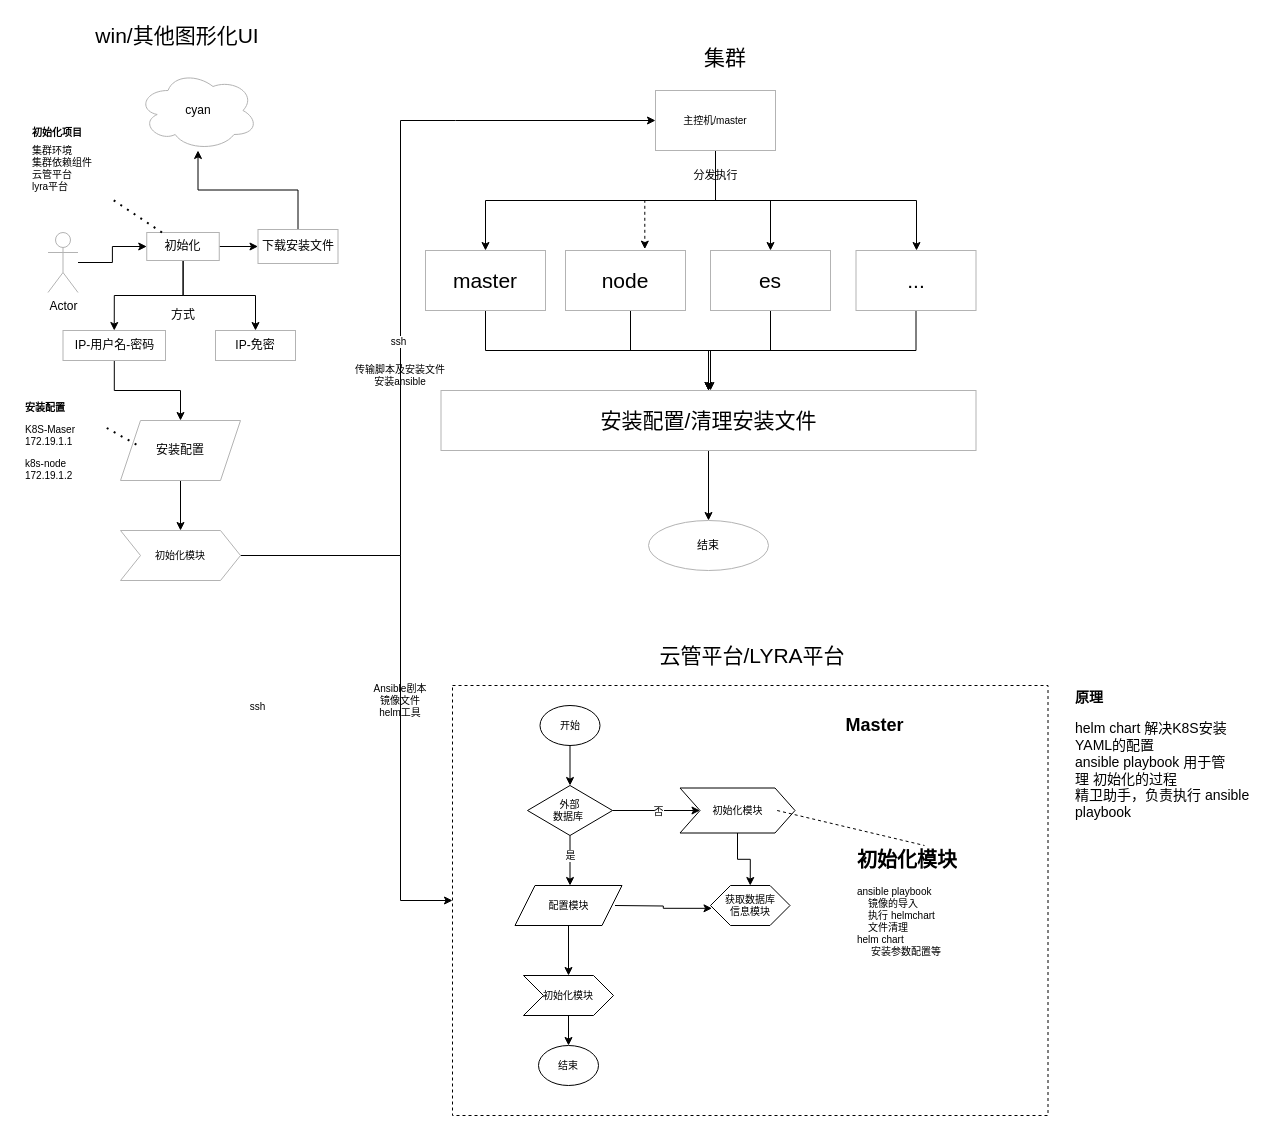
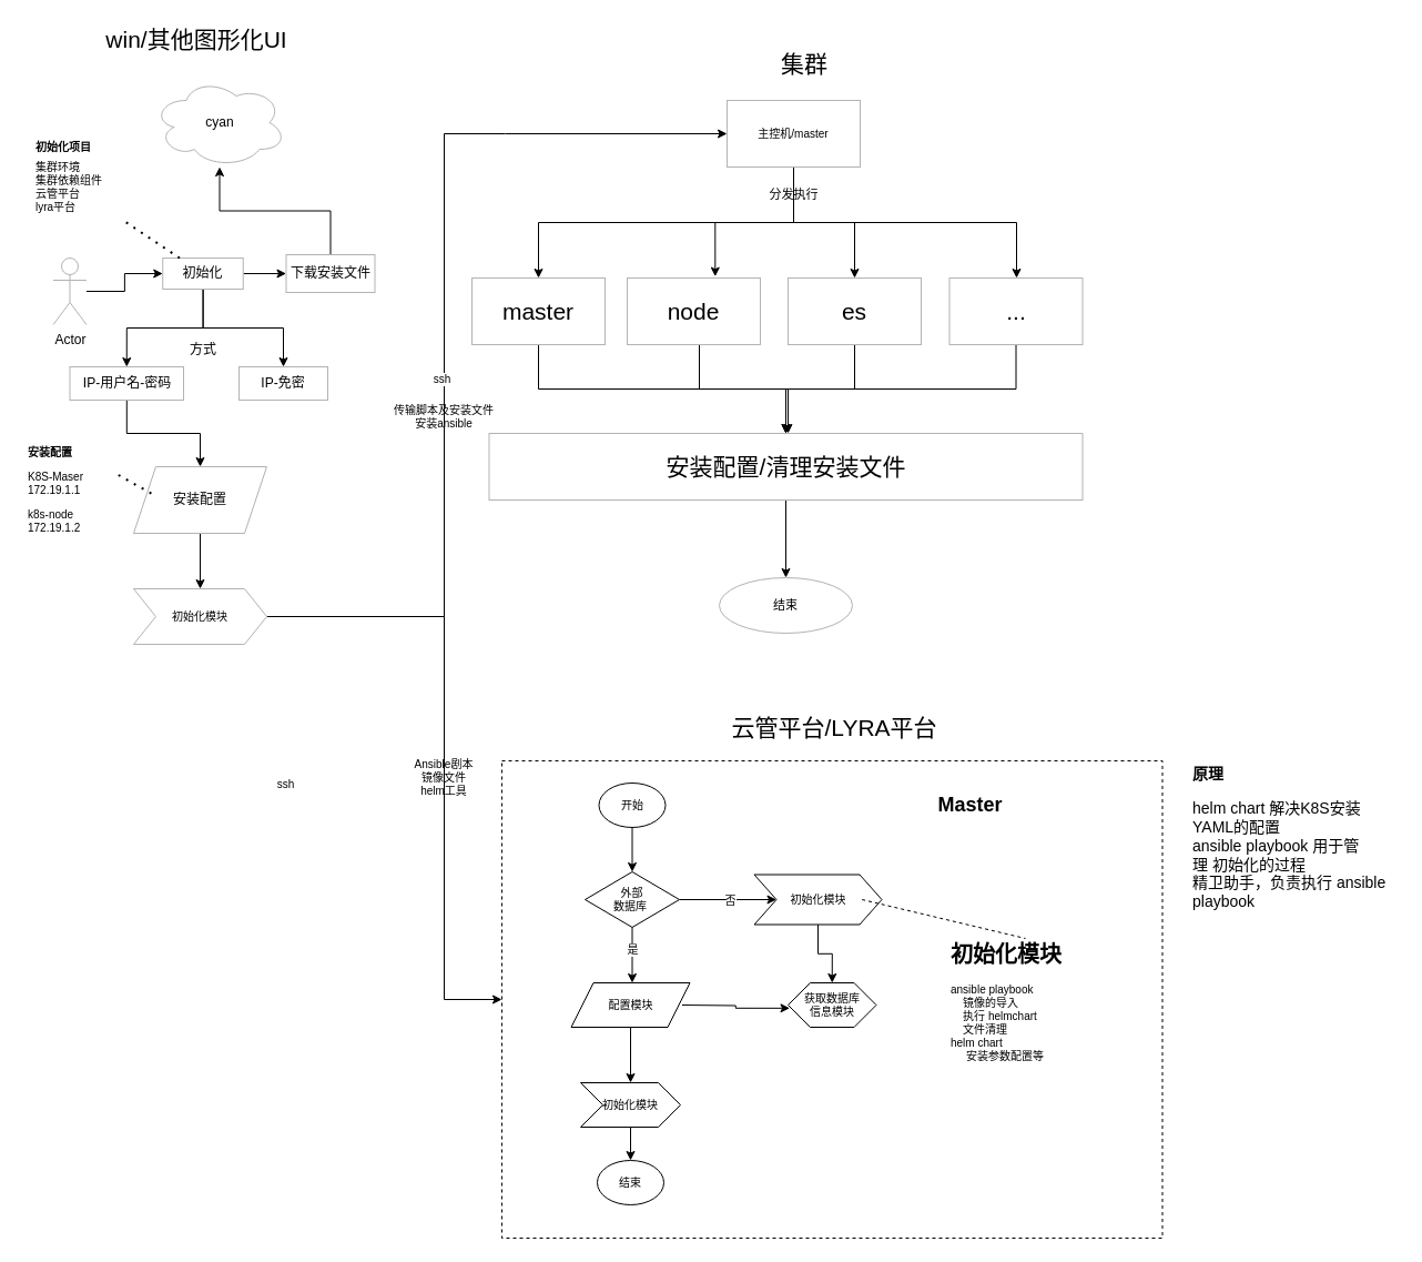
- <mxCell id="19" style="edgeStyle=orthogonalEdgeStyle;rounded=0;orthogonalLoop=1;jettySize=auto;html=1;entryX=0.661;entryY=-0.023;entryDx=0;entryDy=0;entryPerimeter=0;fontSize=21;dashed=1;" edge="1" parent="1" source="23" target="36"><mxGeometry relative="1" as="geometry" /></mxCell>
+ <mxCell id="19" style="edgeStyle=orthogonalEdgeStyle;rounded=0;orthogonalLoop=1;jettySize=auto;html=1;entryX=0.661;entryY=-0.023;entryDx=0;entryDy=0;entryPerimeter=0;fontSize=21;" edge="1" parent="1" source="23" target="36"><mxGeometry relative="1" as="geometry" /></mxCell>
